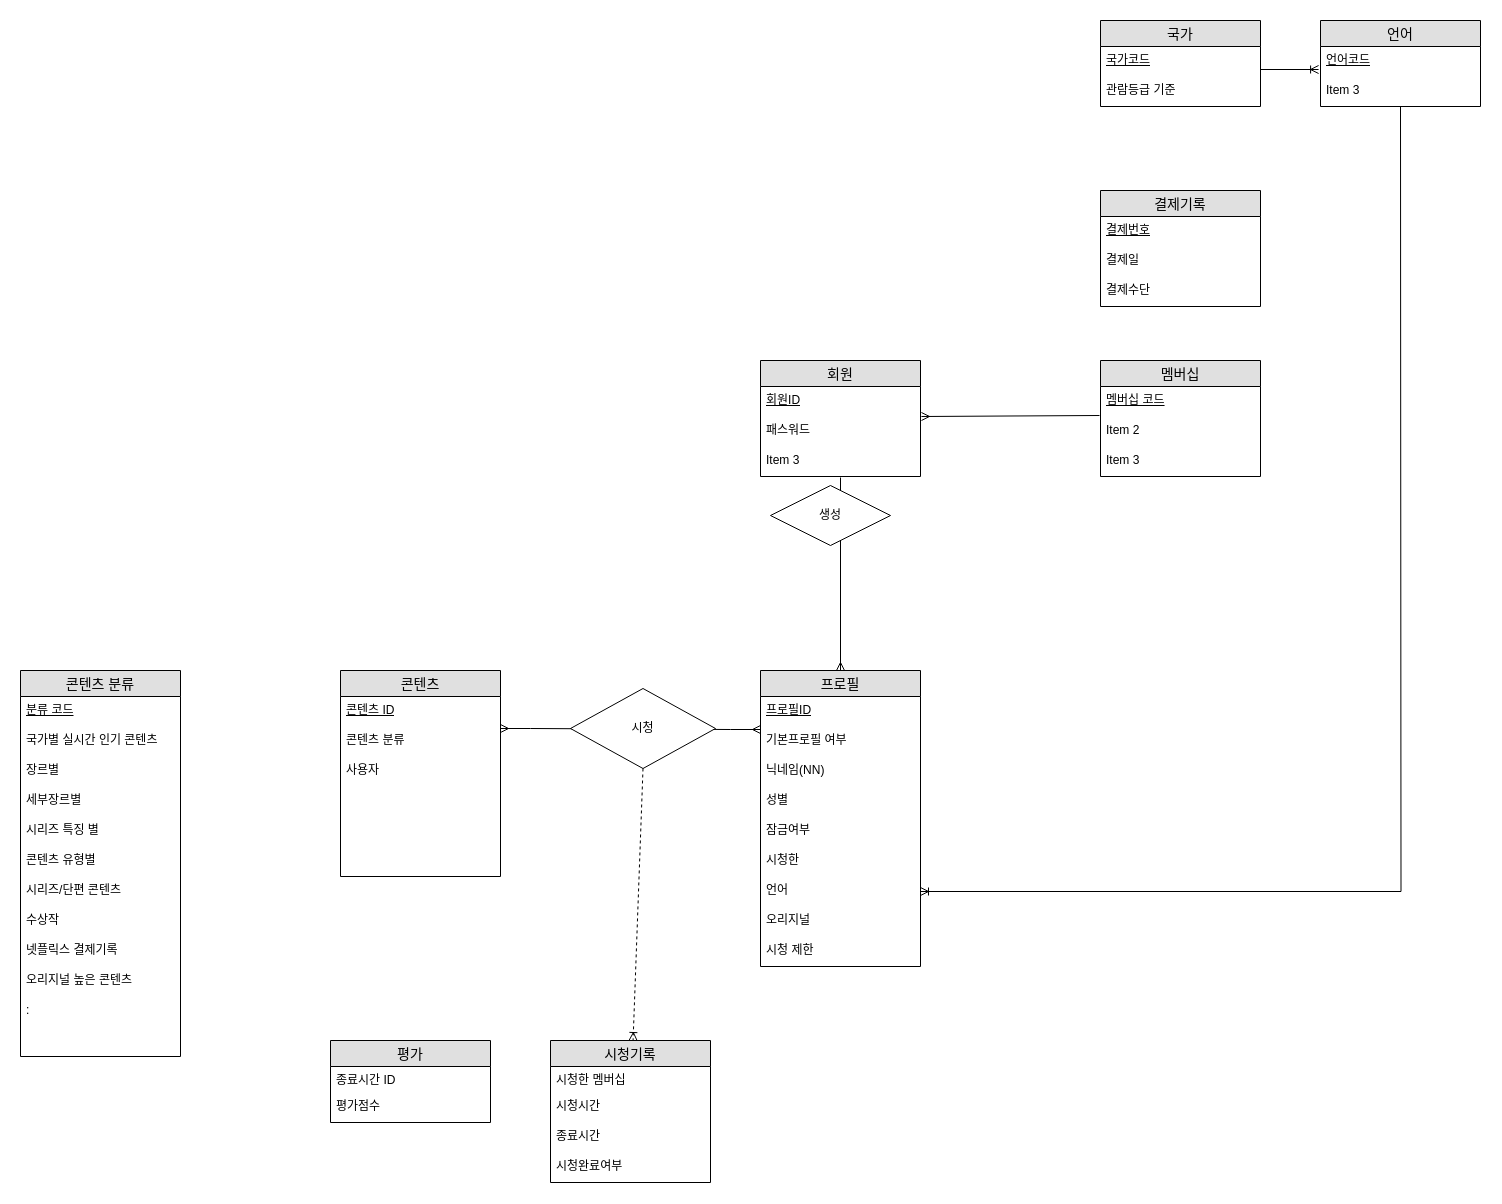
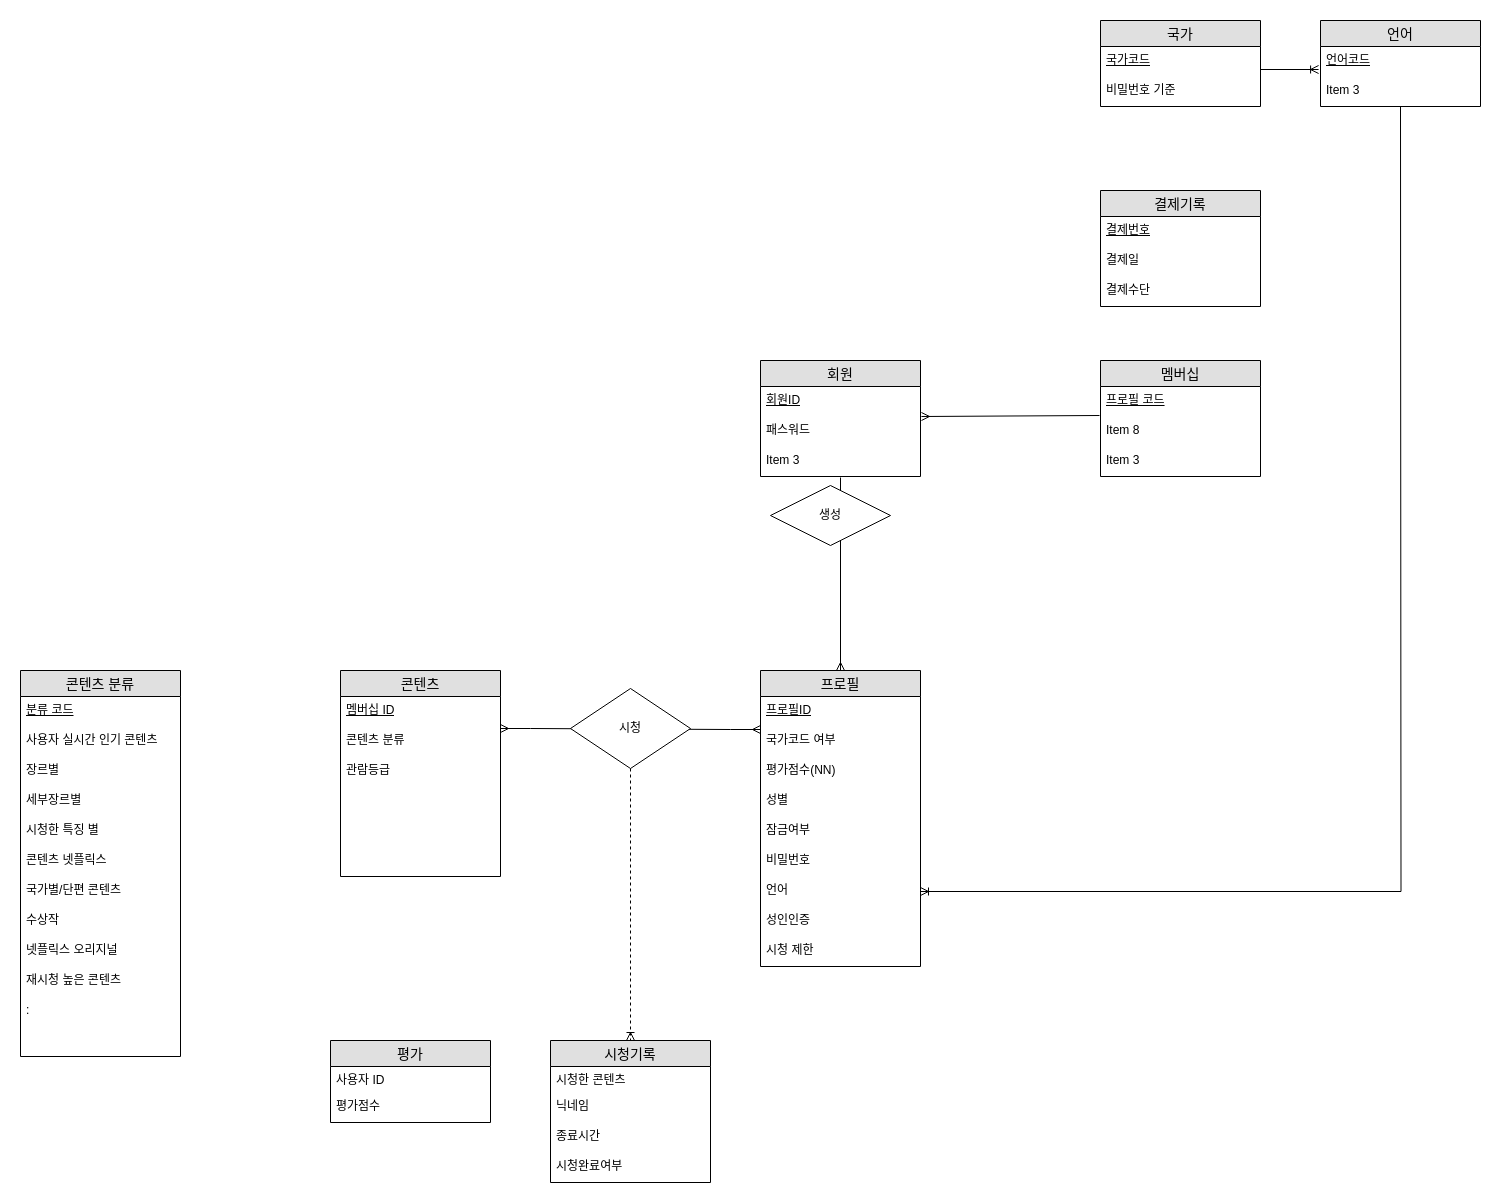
- <mxCell id="38" value="관람등급 기준" style="text;strokeColor=none;fillColor=none;spacingLeft=4;spacingRight=4;overflow=hidden;rotatable=0;points=[[0,0.5],[1,0.5]];portConstraint=eastwest;fontSize=12;whiteSpace=wrap;html=1;" vertex="1" parent="36"><mxGeometry y="56" width="160" height="30" as="geometry" /></mxCell>
+ <mxCell id="38" value="비밀번호 기준" style="text;strokeColor=none;fillColor=none;spacingLeft=4;spacingRight=4;overflow=hidden;rotatable=0;points=[[0,0.5],[1,0.5]];portConstraint=eastwest;fontSize=12;whiteSpace=wrap;html=1;" vertex="1" parent="36"><mxGeometry y="56" width="160" height="30" as="geometry" /></mxCell>
- <mxCell id="28" value="&lt;u&gt;멤버십 코드&lt;/u&gt;" style="text;strokeColor=none;fillColor=none;spacingLeft=4;spacingRight=4;overflow=hidden;rotatable=0;points=[[0,0.5],[1,0.5]];portConstraint=eastwest;fontSize=12;whiteSpace=wrap;html=1;" vertex="1" parent="27"><mxGeometry y="26" width="160" height="30" as="geometry" /></mxCell>
+ <mxCell id="28" value="&lt;u&gt;프로필 코드&lt;/u&gt;" style="text;strokeColor=none;fillColor=none;spacingLeft=4;spacingRight=4;overflow=hidden;rotatable=0;points=[[0,0.5],[1,0.5]];portConstraint=eastwest;fontSize=12;whiteSpace=wrap;html=1;" vertex="1" parent="27"><mxGeometry y="26" width="160" height="30" as="geometry" /></mxCell>
- <mxCell id="29" value="Item 2" style="text;strokeColor=none;fillColor=none;spacingLeft=4;spacingRight=4;overflow=hidden;rotatable=0;points=[[0,0.5],[1,0.5]];portConstraint=eastwest;fontSize=12;whiteSpace=wrap;html=1;" vertex="1" parent="27"><mxGeometry y="56" width="160" height="30" as="geometry" /></mxCell>
+ <mxCell id="29" value="Item 8" style="text;strokeColor=none;fillColor=none;spacingLeft=4;spacingRight=4;overflow=hidden;rotatable=0;points=[[0,0.5],[1,0.5]];portConstraint=eastwest;fontSize=12;whiteSpace=wrap;html=1;" vertex="1" parent="27"><mxGeometry y="56" width="160" height="30" as="geometry" /></mxCell>
- <mxCell id="7" value="&lt;u&gt;콘텐츠 ID&lt;/u&gt;" style="text;strokeColor=none;fillColor=none;spacingLeft=4;spacingRight=4;overflow=hidden;rotatable=0;points=[[0,0.5],[1,0.5]];portConstraint=eastwest;fontSize=12;whiteSpace=wrap;html=1;" vertex="1" parent="6"><mxGeometry y="26" width="160" height="30" as="geometry" /></mxCell>
+ <mxCell id="7" value="&lt;u&gt;멤버십 ID&lt;/u&gt;" style="text;strokeColor=none;fillColor=none;spacingLeft=4;spacingRight=4;overflow=hidden;rotatable=0;points=[[0,0.5],[1,0.5]];portConstraint=eastwest;fontSize=12;whiteSpace=wrap;html=1;" vertex="1" parent="6"><mxGeometry y="26" width="160" height="30" as="geometry" /></mxCell>
- <mxCell id="14" value="시청" style="shape=rhombus;perimeter=rhombusPerimeter;whiteSpace=wrap;html=1;align=center;" vertex="1" parent="1"><mxGeometry x="570" y="688" width="145" height="80" as="geometry" /></mxCell>
+ <mxCell id="14" value="시청" style="shape=rhombus;perimeter=rhombusPerimeter;whiteSpace=wrap;html=1;align=center;" vertex="1" parent="1"><mxGeometry x="570" y="688" width="120" height="80" as="geometry" /></mxCell>
- <mxCell id="55" value="국가별 실시간 인기 콘텐츠" style="text;strokeColor=none;fillColor=none;spacingLeft=4;spacingRight=4;overflow=hidden;rotatable=0;points=[[0,0.5],[1,0.5]];portConstraint=eastwest;fontSize=12;whiteSpace=wrap;html=1;" vertex="1" parent="53"><mxGeometry y="56" width="160" height="30" as="geometry" /></mxCell>
+ <mxCell id="55" value="사용자 실시간 인기 콘텐츠" style="text;strokeColor=none;fillColor=none;spacingLeft=4;spacingRight=4;overflow=hidden;rotatable=0;points=[[0,0.5],[1,0.5]];portConstraint=eastwest;fontSize=12;whiteSpace=wrap;html=1;" vertex="1" parent="53"><mxGeometry y="56" width="160" height="30" as="geometry" /></mxCell>
- <mxCell id="17" value="기본프로필 여부" style="text;strokeColor=none;fillColor=none;spacingLeft=4;spacingRight=4;overflow=hidden;rotatable=0;points=[[0,0.5],[1,0.5]];portConstraint=eastwest;fontSize=12;whiteSpace=wrap;html=1;" vertex="1" parent="15"><mxGeometry y="56" width="160" height="30" as="geometry" /></mxCell>
+ <mxCell id="17" value="국가코드 여부" style="text;strokeColor=none;fillColor=none;spacingLeft=4;spacingRight=4;overflow=hidden;rotatable=0;points=[[0,0.5],[1,0.5]];portConstraint=eastwest;fontSize=12;whiteSpace=wrap;html=1;" vertex="1" parent="15"><mxGeometry y="56" width="160" height="30" as="geometry" /></mxCell>
- <mxCell id="9" value="사용자" style="text;strokeColor=none;fillColor=none;spacingLeft=4;spacingRight=4;overflow=hidden;rotatable=0;points=[[0,0.5],[1,0.5]];portConstraint=eastwest;fontSize=12;whiteSpace=wrap;html=1;" vertex="1" parent="6"><mxGeometry y="86" width="160" height="30" as="geometry" /></mxCell>
+ <mxCell id="9" value="관람등급" style="text;strokeColor=none;fillColor=none;spacingLeft=4;spacingRight=4;overflow=hidden;rotatable=0;points=[[0,0.5],[1,0.5]];portConstraint=eastwest;fontSize=12;whiteSpace=wrap;html=1;" vertex="1" parent="6"><mxGeometry y="86" width="160" height="30" as="geometry" /></mxCell>
- <mxCell id="18" value="닉네임(NN)" style="text;strokeColor=none;fillColor=none;spacingLeft=4;spacingRight=4;overflow=hidden;rotatable=0;points=[[0,0.5],[1,0.5]];portConstraint=eastwest;fontSize=12;whiteSpace=wrap;html=1;" vertex="1" parent="15"><mxGeometry y="86" width="160" height="30" as="geometry" /></mxCell>
+ <mxCell id="18" value="평가점수(NN)" style="text;strokeColor=none;fillColor=none;spacingLeft=4;spacingRight=4;overflow=hidden;rotatable=0;points=[[0,0.5],[1,0.5]];portConstraint=eastwest;fontSize=12;whiteSpace=wrap;html=1;" vertex="1" parent="15"><mxGeometry y="86" width="160" height="30" as="geometry" /></mxCell>
- <mxCell id="58" value="시리즈 특징 별&lt;span style=&quot;white-space: pre;&quot;&gt;&#09;&lt;/span&gt;&lt;span style=&quot;white-space: pre;&quot;&gt;&#09;&lt;/span&gt;" style="text;strokeColor=none;fillColor=none;spacingLeft=4;spacingRight=4;overflow=hidden;rotatable=0;points=[[0,0.5],[1,0.5]];portConstraint=eastwest;fontSize=12;whiteSpace=wrap;html=1;" vertex="1" parent="53"><mxGeometry y="146" width="160" height="30" as="geometry" /></mxCell>
+ <mxCell id="58" value="시청한 특징 별&lt;span style=&quot;white-space: pre;&quot;&gt;&#09;&lt;/span&gt;&lt;span style=&quot;white-space: pre;&quot;&gt;&#09;&lt;/span&gt;" style="text;strokeColor=none;fillColor=none;spacingLeft=4;spacingRight=4;overflow=hidden;rotatable=0;points=[[0,0.5],[1,0.5]];portConstraint=eastwest;fontSize=12;whiteSpace=wrap;html=1;" vertex="1" parent="53"><mxGeometry y="146" width="160" height="30" as="geometry" /></mxCell>
- <mxCell id="59" value="콘텐츠 유형별" style="text;strokeColor=none;fillColor=none;spacingLeft=4;spacingRight=4;overflow=hidden;rotatable=0;points=[[0,0.5],[1,0.5]];portConstraint=eastwest;fontSize=12;whiteSpace=wrap;html=1;" vertex="1" parent="53"><mxGeometry y="176" width="160" height="30" as="geometry" /></mxCell>
+ <mxCell id="59" value="콘텐츠 넷플릭스" style="text;strokeColor=none;fillColor=none;spacingLeft=4;spacingRight=4;overflow=hidden;rotatable=0;points=[[0,0.5],[1,0.5]];portConstraint=eastwest;fontSize=12;whiteSpace=wrap;html=1;" vertex="1" parent="53"><mxGeometry y="176" width="160" height="30" as="geometry" /></mxCell>
- <mxCell id="21" value="시청한" style="text;strokeColor=none;fillColor=none;spacingLeft=4;spacingRight=4;overflow=hidden;rotatable=0;points=[[0,0.5],[1,0.5]];portConstraint=eastwest;fontSize=12;whiteSpace=wrap;html=1;" vertex="1" parent="15"><mxGeometry y="176" width="160" height="30" as="geometry" /></mxCell>
+ <mxCell id="21" value="비밀번호" style="text;strokeColor=none;fillColor=none;spacingLeft=4;spacingRight=4;overflow=hidden;rotatable=0;points=[[0,0.5],[1,0.5]];portConstraint=eastwest;fontSize=12;whiteSpace=wrap;html=1;" vertex="1" parent="15"><mxGeometry y="176" width="160" height="30" as="geometry" /></mxCell>
- <mxCell id="60" value="시리즈/단편 콘텐츠" style="text;strokeColor=none;fillColor=none;spacingLeft=4;spacingRight=4;overflow=hidden;rotatable=0;points=[[0,0.5],[1,0.5]];portConstraint=eastwest;fontSize=12;whiteSpace=wrap;html=1;" vertex="1" parent="53"><mxGeometry y="206" width="160" height="30" as="geometry" /></mxCell>
+ <mxCell id="60" value="국가별/단편 콘텐츠" style="text;strokeColor=none;fillColor=none;spacingLeft=4;spacingRight=4;overflow=hidden;rotatable=0;points=[[0,0.5],[1,0.5]];portConstraint=eastwest;fontSize=12;whiteSpace=wrap;html=1;" vertex="1" parent="53"><mxGeometry y="206" width="160" height="30" as="geometry" /></mxCell>
- <mxCell id="23" value="오리지널" style="text;strokeColor=none;fillColor=none;spacingLeft=4;spacingRight=4;overflow=hidden;rotatable=0;points=[[0,0.5],[1,0.5]];portConstraint=eastwest;fontSize=12;whiteSpace=wrap;html=1;" vertex="1" parent="15"><mxGeometry y="236" width="160" height="30" as="geometry" /></mxCell>
+ <mxCell id="23" value="성인인증" style="text;strokeColor=none;fillColor=none;spacingLeft=4;spacingRight=4;overflow=hidden;rotatable=0;points=[[0,0.5],[1,0.5]];portConstraint=eastwest;fontSize=12;whiteSpace=wrap;html=1;" vertex="1" parent="15"><mxGeometry y="236" width="160" height="30" as="geometry" /></mxCell>
- <mxCell id="62" value="넷플릭스 결제기록" style="text;strokeColor=none;fillColor=none;spacingLeft=4;spacingRight=4;overflow=hidden;rotatable=0;points=[[0,0.5],[1,0.5]];portConstraint=eastwest;fontSize=12;whiteSpace=wrap;html=1;" vertex="1" parent="53"><mxGeometry y="266" width="160" height="30" as="geometry" /></mxCell>
+ <mxCell id="62" value="넷플릭스 오리지널" style="text;strokeColor=none;fillColor=none;spacingLeft=4;spacingRight=4;overflow=hidden;rotatable=0;points=[[0,0.5],[1,0.5]];portConstraint=eastwest;fontSize=12;whiteSpace=wrap;html=1;" vertex="1" parent="53"><mxGeometry y="266" width="160" height="30" as="geometry" /></mxCell>
- <mxCell id="63" value="오리지널 높은 콘텐츠" style="text;strokeColor=none;fillColor=none;spacingLeft=4;spacingRight=4;overflow=hidden;rotatable=0;points=[[0,0.5],[1,0.5]];portConstraint=eastwest;fontSize=12;whiteSpace=wrap;html=1;" vertex="1" parent="53"><mxGeometry y="296" width="160" height="30" as="geometry" /></mxCell>
+ <mxCell id="63" value="재시청 높은 콘텐츠" style="text;strokeColor=none;fillColor=none;spacingLeft=4;spacingRight=4;overflow=hidden;rotatable=0;points=[[0,0.5],[1,0.5]];portConstraint=eastwest;fontSize=12;whiteSpace=wrap;html=1;" vertex="1" parent="53"><mxGeometry y="296" width="160" height="30" as="geometry" /></mxCell>
- <mxCell id="51" value="종료시간 ID" style="text;strokeColor=none;fillColor=none;spacingLeft=4;spacingRight=4;overflow=hidden;rotatable=0;points=[[0,0.5],[1,0.5]];portConstraint=eastwest;fontSize=12;whiteSpace=wrap;html=1;" vertex="1" parent="50"><mxGeometry y="26" width="160" height="26" as="geometry" /></mxCell>
+ <mxCell id="51" value="사용자 ID" style="text;strokeColor=none;fillColor=none;spacingLeft=4;spacingRight=4;overflow=hidden;rotatable=0;points=[[0,0.5],[1,0.5]];portConstraint=eastwest;fontSize=12;whiteSpace=wrap;html=1;" vertex="1" parent="50"><mxGeometry y="26" width="160" height="26" as="geometry" /></mxCell>
- <mxCell id="45" value="시청한 멤버십" style="text;strokeColor=none;fillColor=none;spacingLeft=4;spacingRight=4;overflow=hidden;rotatable=0;points=[[0,0.5],[1,0.5]];portConstraint=eastwest;fontSize=12;whiteSpace=wrap;html=1;" vertex="1" parent="44"><mxGeometry y="26" width="160" height="26" as="geometry" /></mxCell>
+ <mxCell id="45" value="시청한 콘텐츠" style="text;strokeColor=none;fillColor=none;spacingLeft=4;spacingRight=4;overflow=hidden;rotatable=0;points=[[0,0.5],[1,0.5]];portConstraint=eastwest;fontSize=12;whiteSpace=wrap;html=1;" vertex="1" parent="44"><mxGeometry y="26" width="160" height="26" as="geometry" /></mxCell>
- <mxCell id="46" value="시청시간" style="text;strokeColor=none;fillColor=none;spacingLeft=4;spacingRight=4;overflow=hidden;rotatable=0;points=[[0,0.5],[1,0.5]];portConstraint=eastwest;fontSize=12;whiteSpace=wrap;html=1;" vertex="1" parent="44"><mxGeometry y="52" width="160" height="30" as="geometry" /></mxCell>
+ <mxCell id="46" value="닉네임" style="text;strokeColor=none;fillColor=none;spacingLeft=4;spacingRight=4;overflow=hidden;rotatable=0;points=[[0,0.5],[1,0.5]];portConstraint=eastwest;fontSize=12;whiteSpace=wrap;html=1;" vertex="1" parent="44"><mxGeometry y="52" width="160" height="30" as="geometry" /></mxCell>
